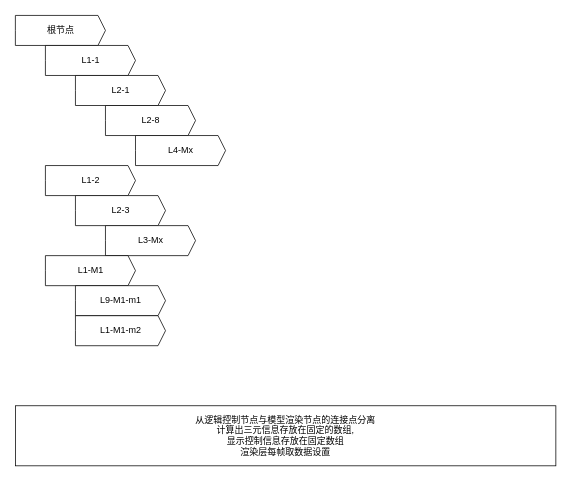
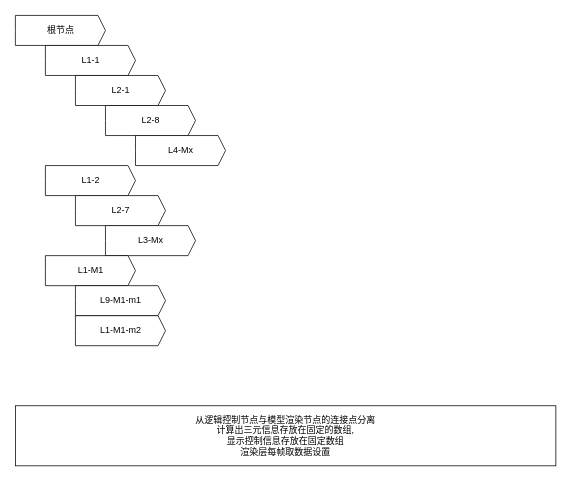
- <mxCell id="7" value="L2-3" style="html=1;shadow=0;dashed=0;align=center;verticalAlign=middle;shape=mxgraph.arrows2.arrow;dy=0;dx=10;notch=0;" parent="1" vertex="1"><mxGeometry x="100" y="260" width="120" height="40" as="geometry" /></mxCell>
+ <mxCell id="7" value="L2-7" style="html=1;shadow=0;dashed=0;align=center;verticalAlign=middle;shape=mxgraph.arrows2.arrow;dy=0;dx=10;notch=0;" parent="1" vertex="1"><mxGeometry x="100" y="260" width="120" height="40" as="geometry" /></mxCell>
